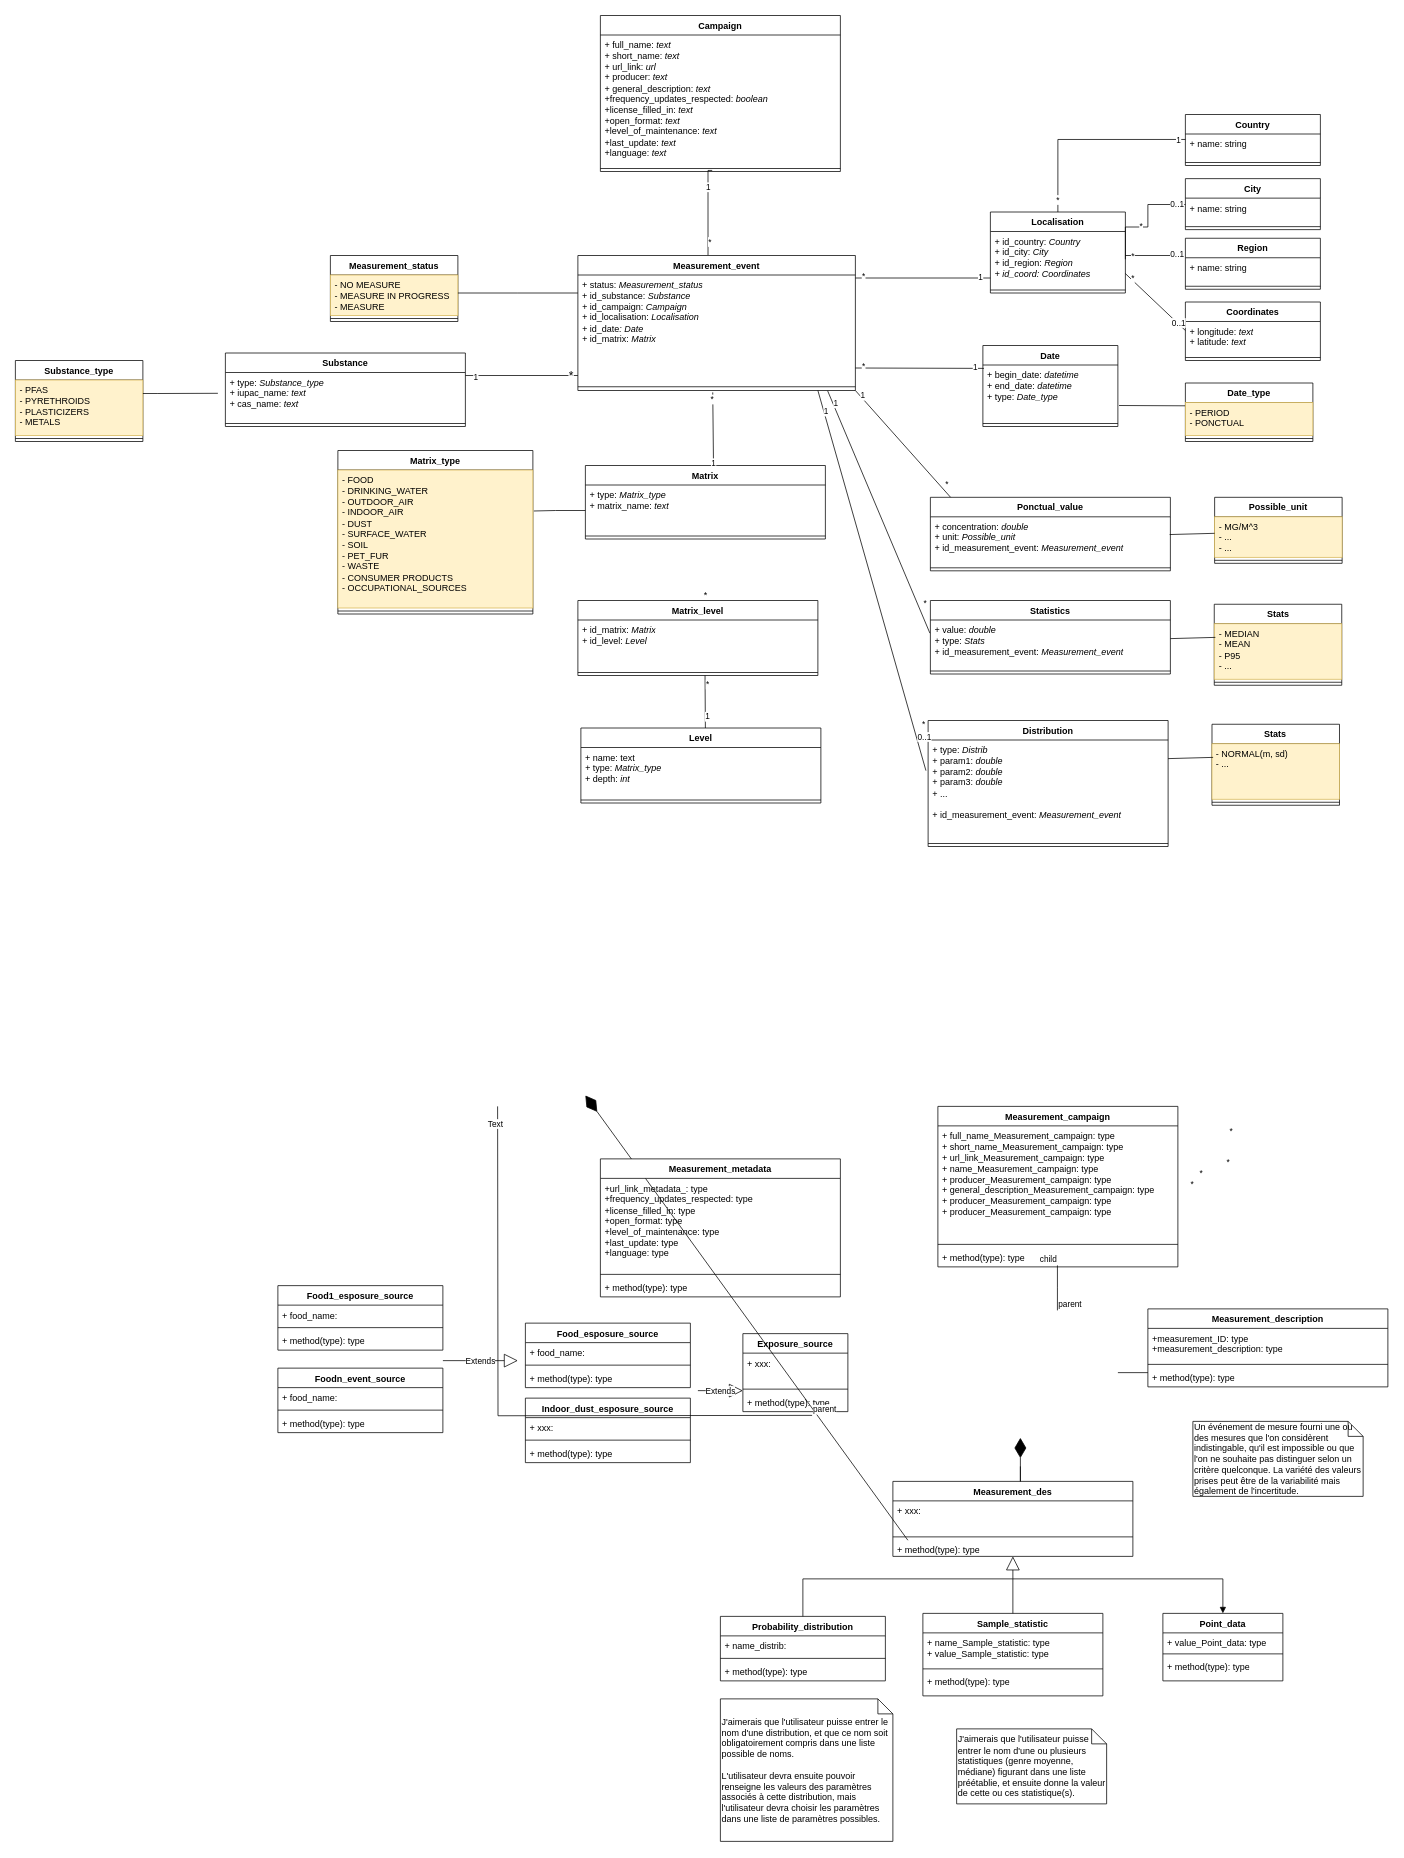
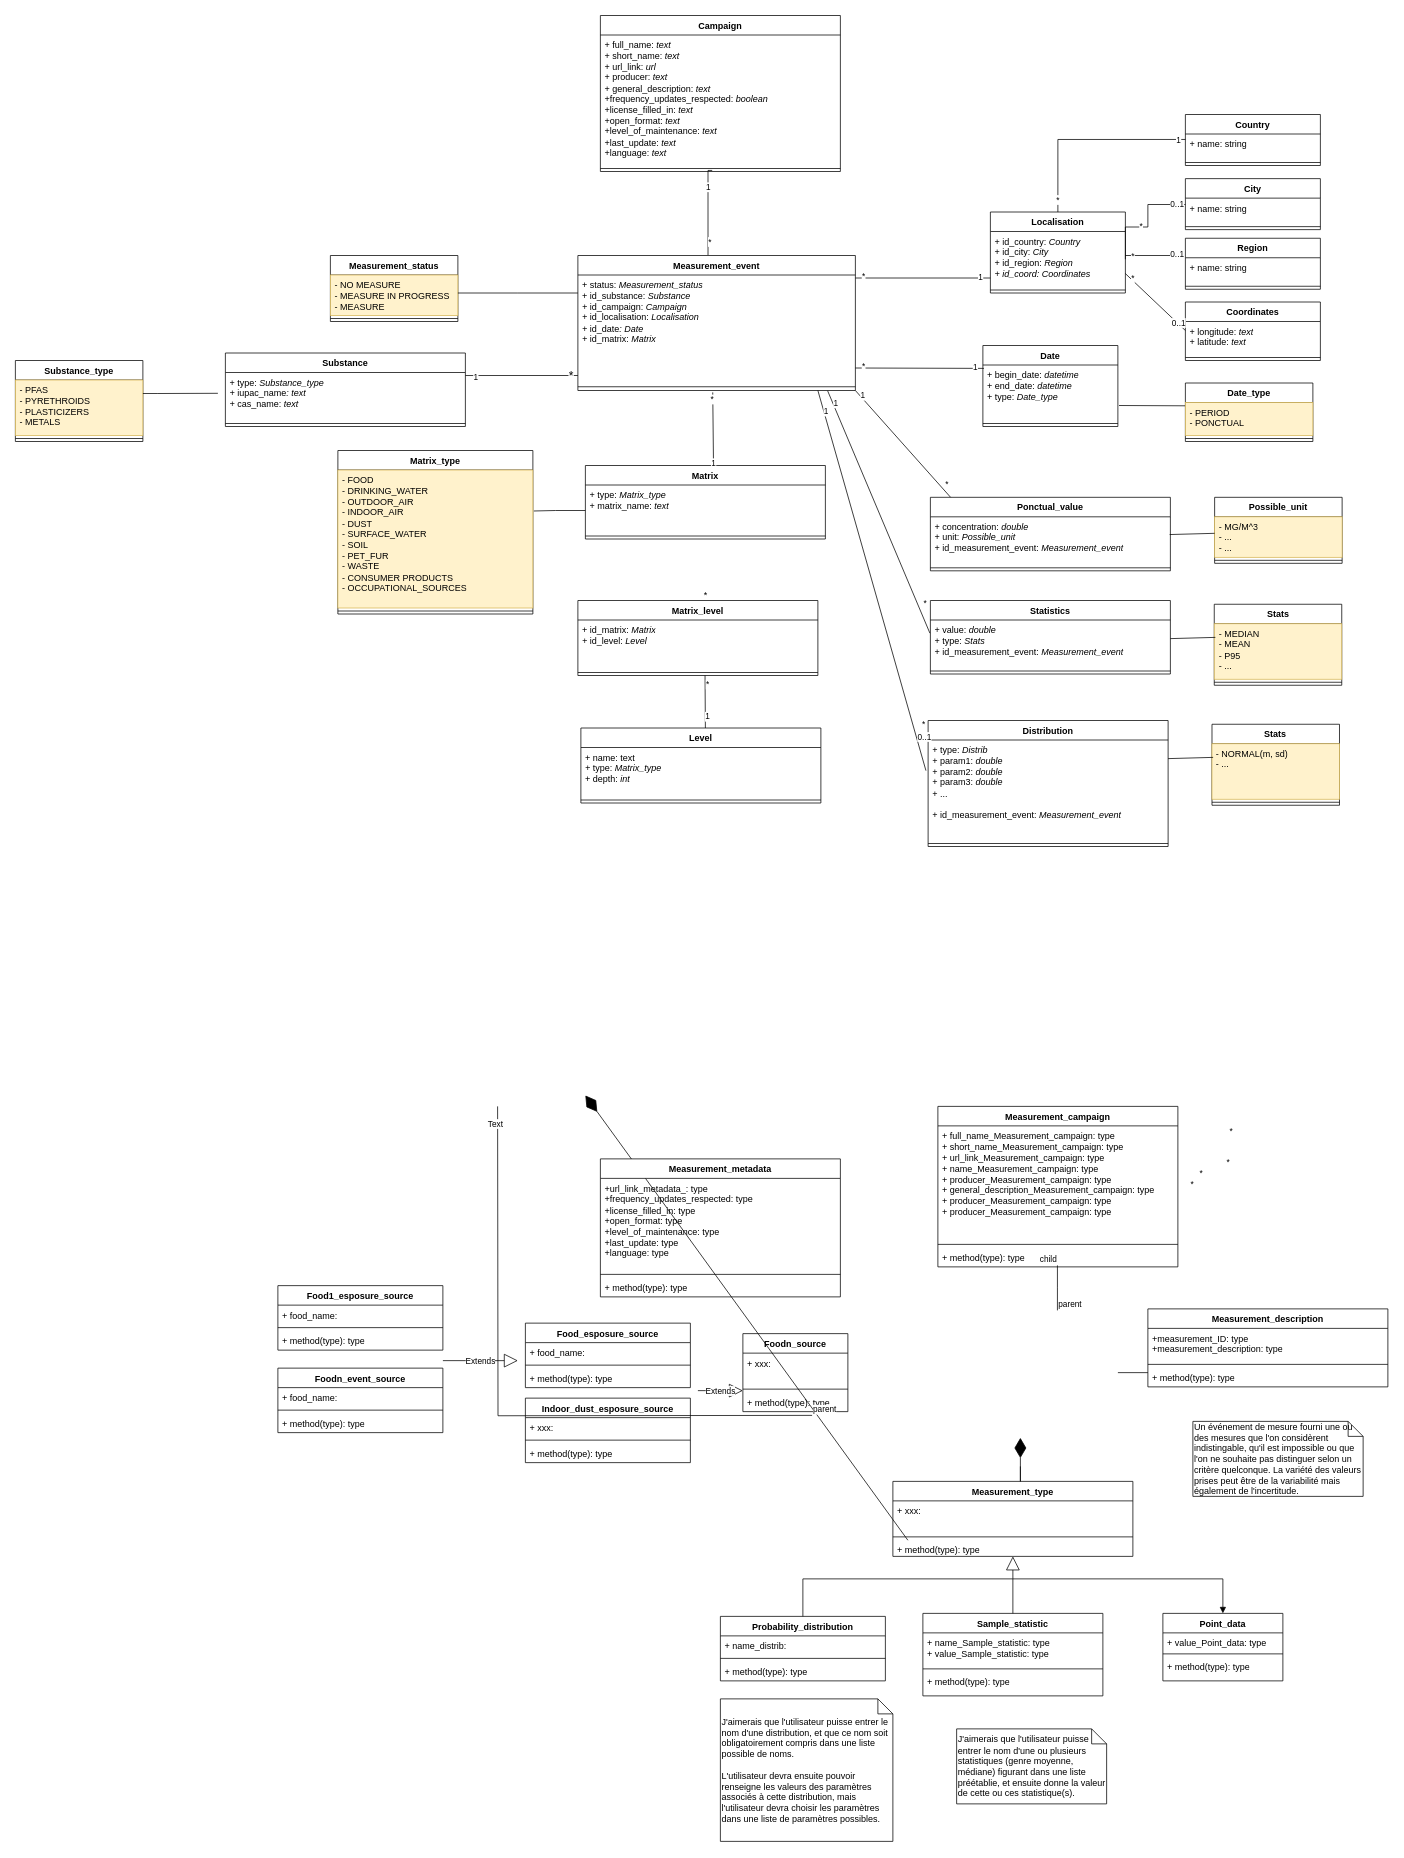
- <mxCell id="45" value="Exposure_source" style="swimlane;fontStyle=1;align=center;verticalAlign=top;childLayout=stackLayout;horizontal=1;startSize=26;horizontalStack=0;resizeParent=1;resizeParentMax=0;resizeLast=0;collapsible=1;marginBottom=0;whiteSpace=wrap;html=1;" parent="1" vertex="1"><mxGeometry x="990" y="1777.5" width="140" height="104" as="geometry" /></mxCell>
+ <mxCell id="45" value="Foodn_source" style="swimlane;fontStyle=1;align=center;verticalAlign=top;childLayout=stackLayout;horizontal=1;startSize=26;horizontalStack=0;resizeParent=1;resizeParentMax=0;resizeLast=0;collapsible=1;marginBottom=0;whiteSpace=wrap;html=1;" parent="1" vertex="1"><mxGeometry x="990" y="1777.5" width="140" height="104" as="geometry" /></mxCell>
- <mxCell id="12" value="Measurement_des" style="swimlane;fontStyle=1;align=center;verticalAlign=top;childLayout=stackLayout;horizontal=1;startSize=26;horizontalStack=0;resizeParent=1;resizeParentMax=0;resizeLast=0;collapsible=1;marginBottom=0;whiteSpace=wrap;html=1;" parent="1" vertex="1"><mxGeometry x="1190" y="1974.5" width="320" height="100" as="geometry" /></mxCell>
+ <mxCell id="12" value="Measurement_type" style="swimlane;fontStyle=1;align=center;verticalAlign=top;childLayout=stackLayout;horizontal=1;startSize=26;horizontalStack=0;resizeParent=1;resizeParentMax=0;resizeLast=0;collapsible=1;marginBottom=0;whiteSpace=wrap;html=1;" parent="1" vertex="1"><mxGeometry x="1190" y="1974.5" width="320" height="100" as="geometry" /></mxCell>
